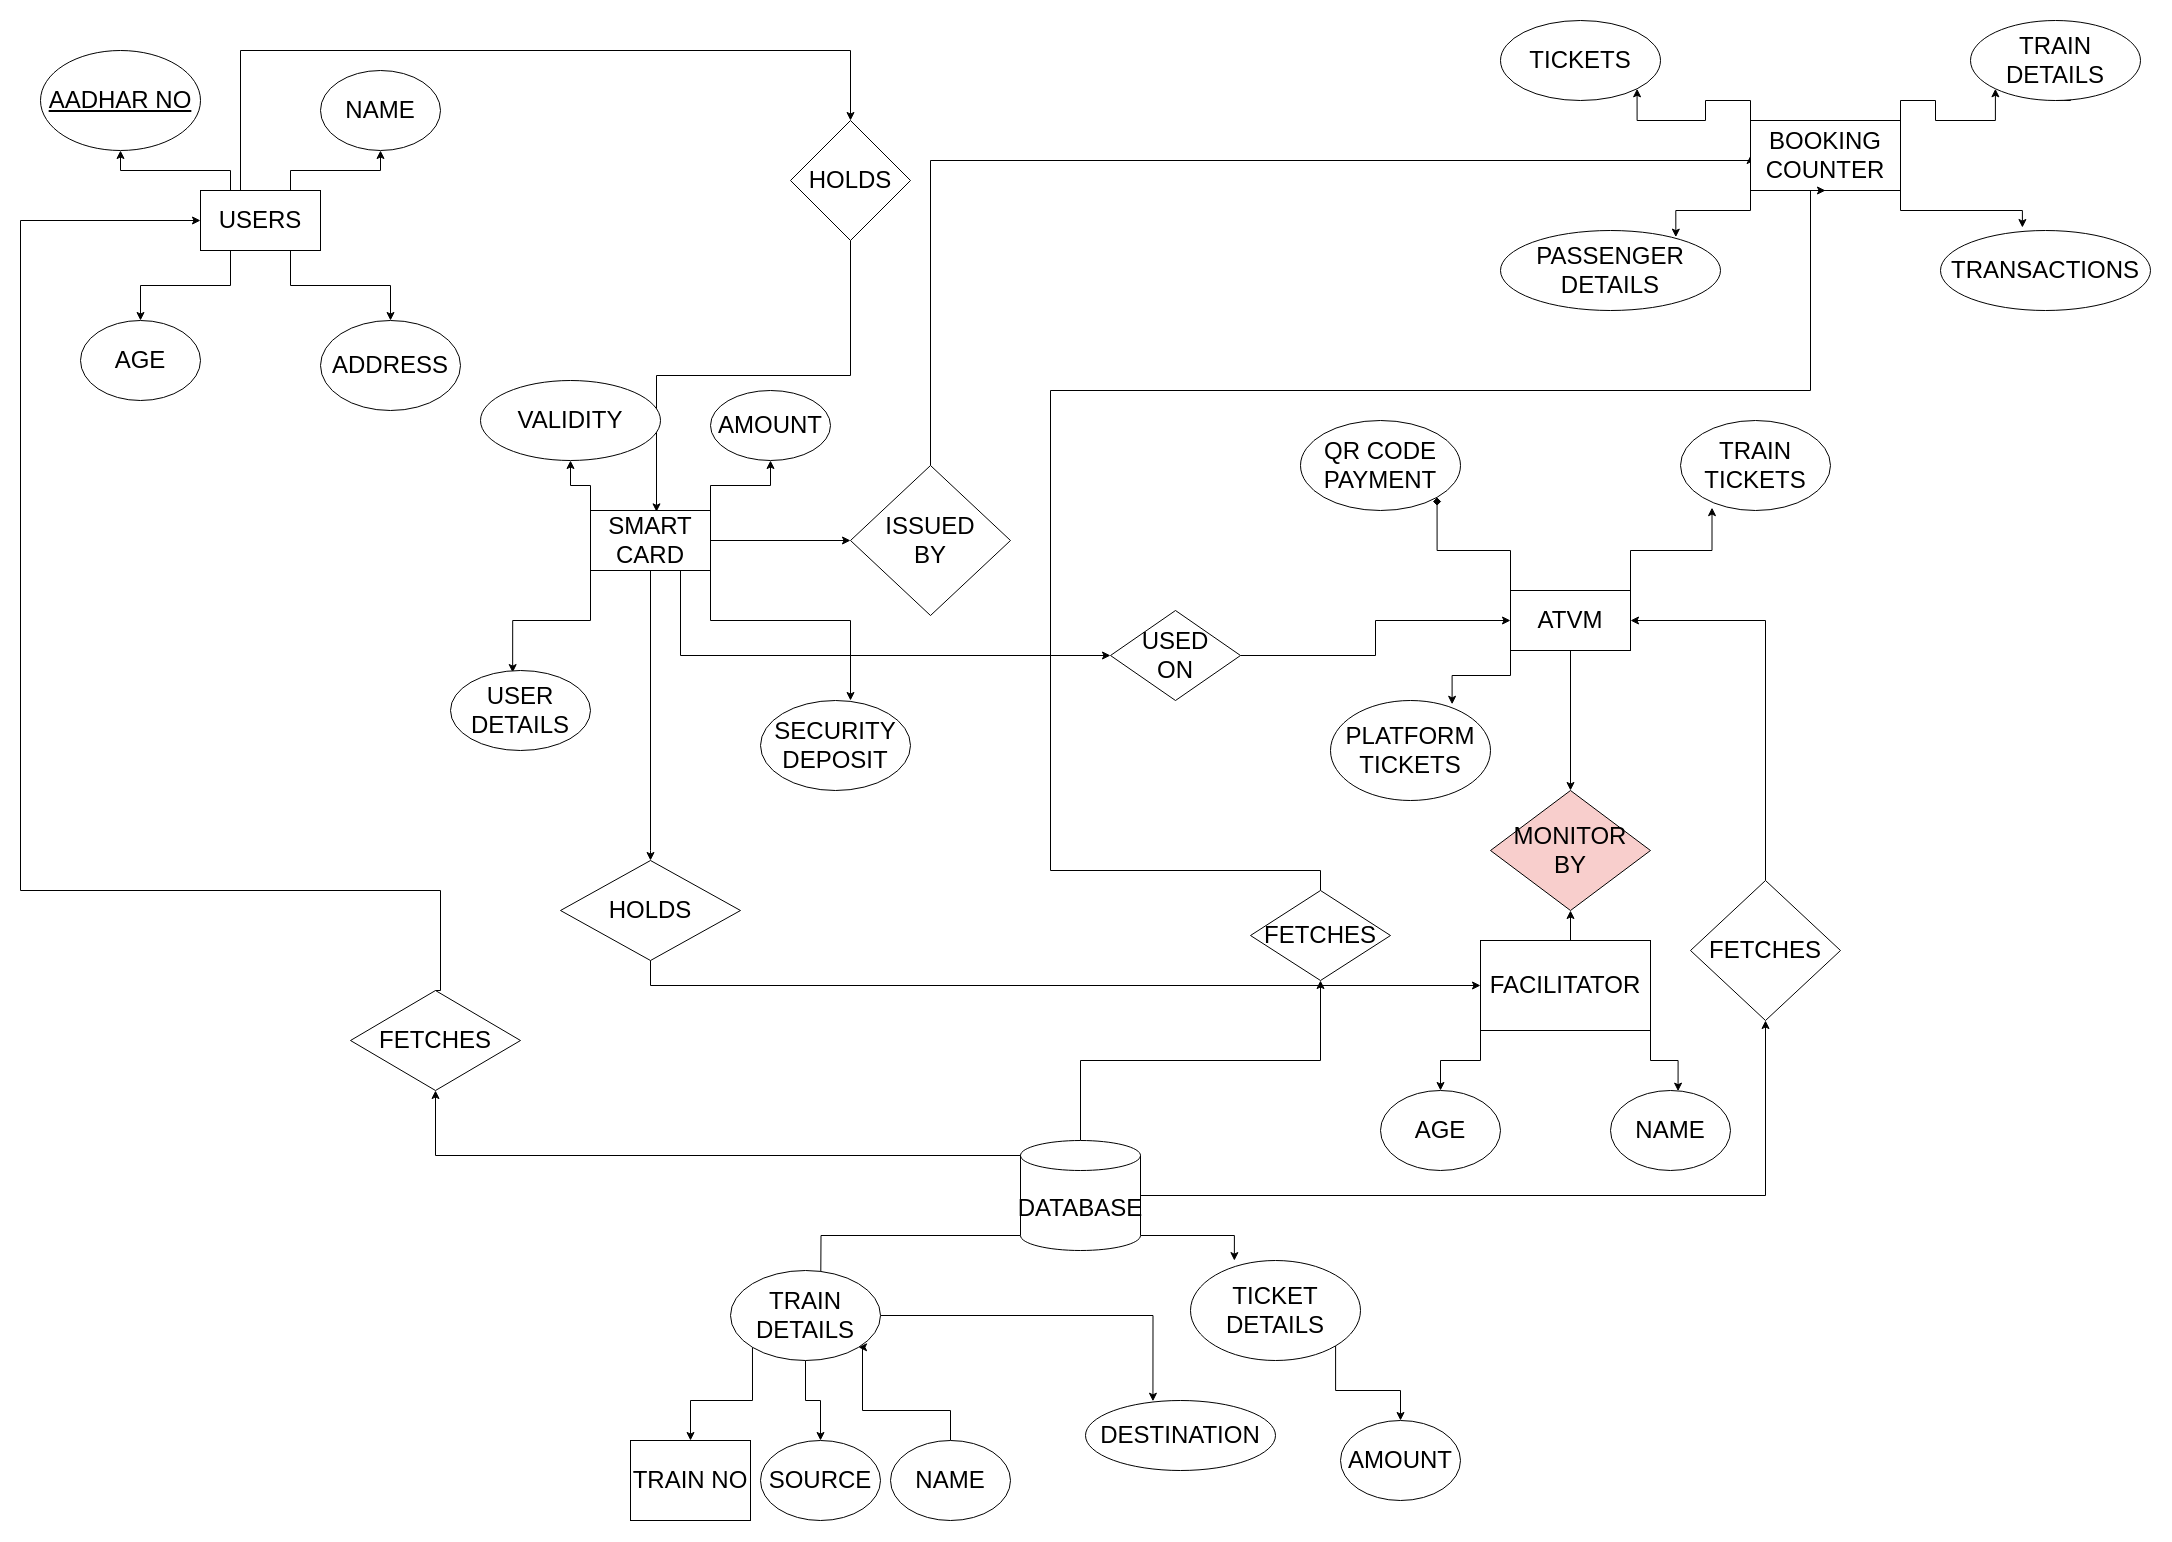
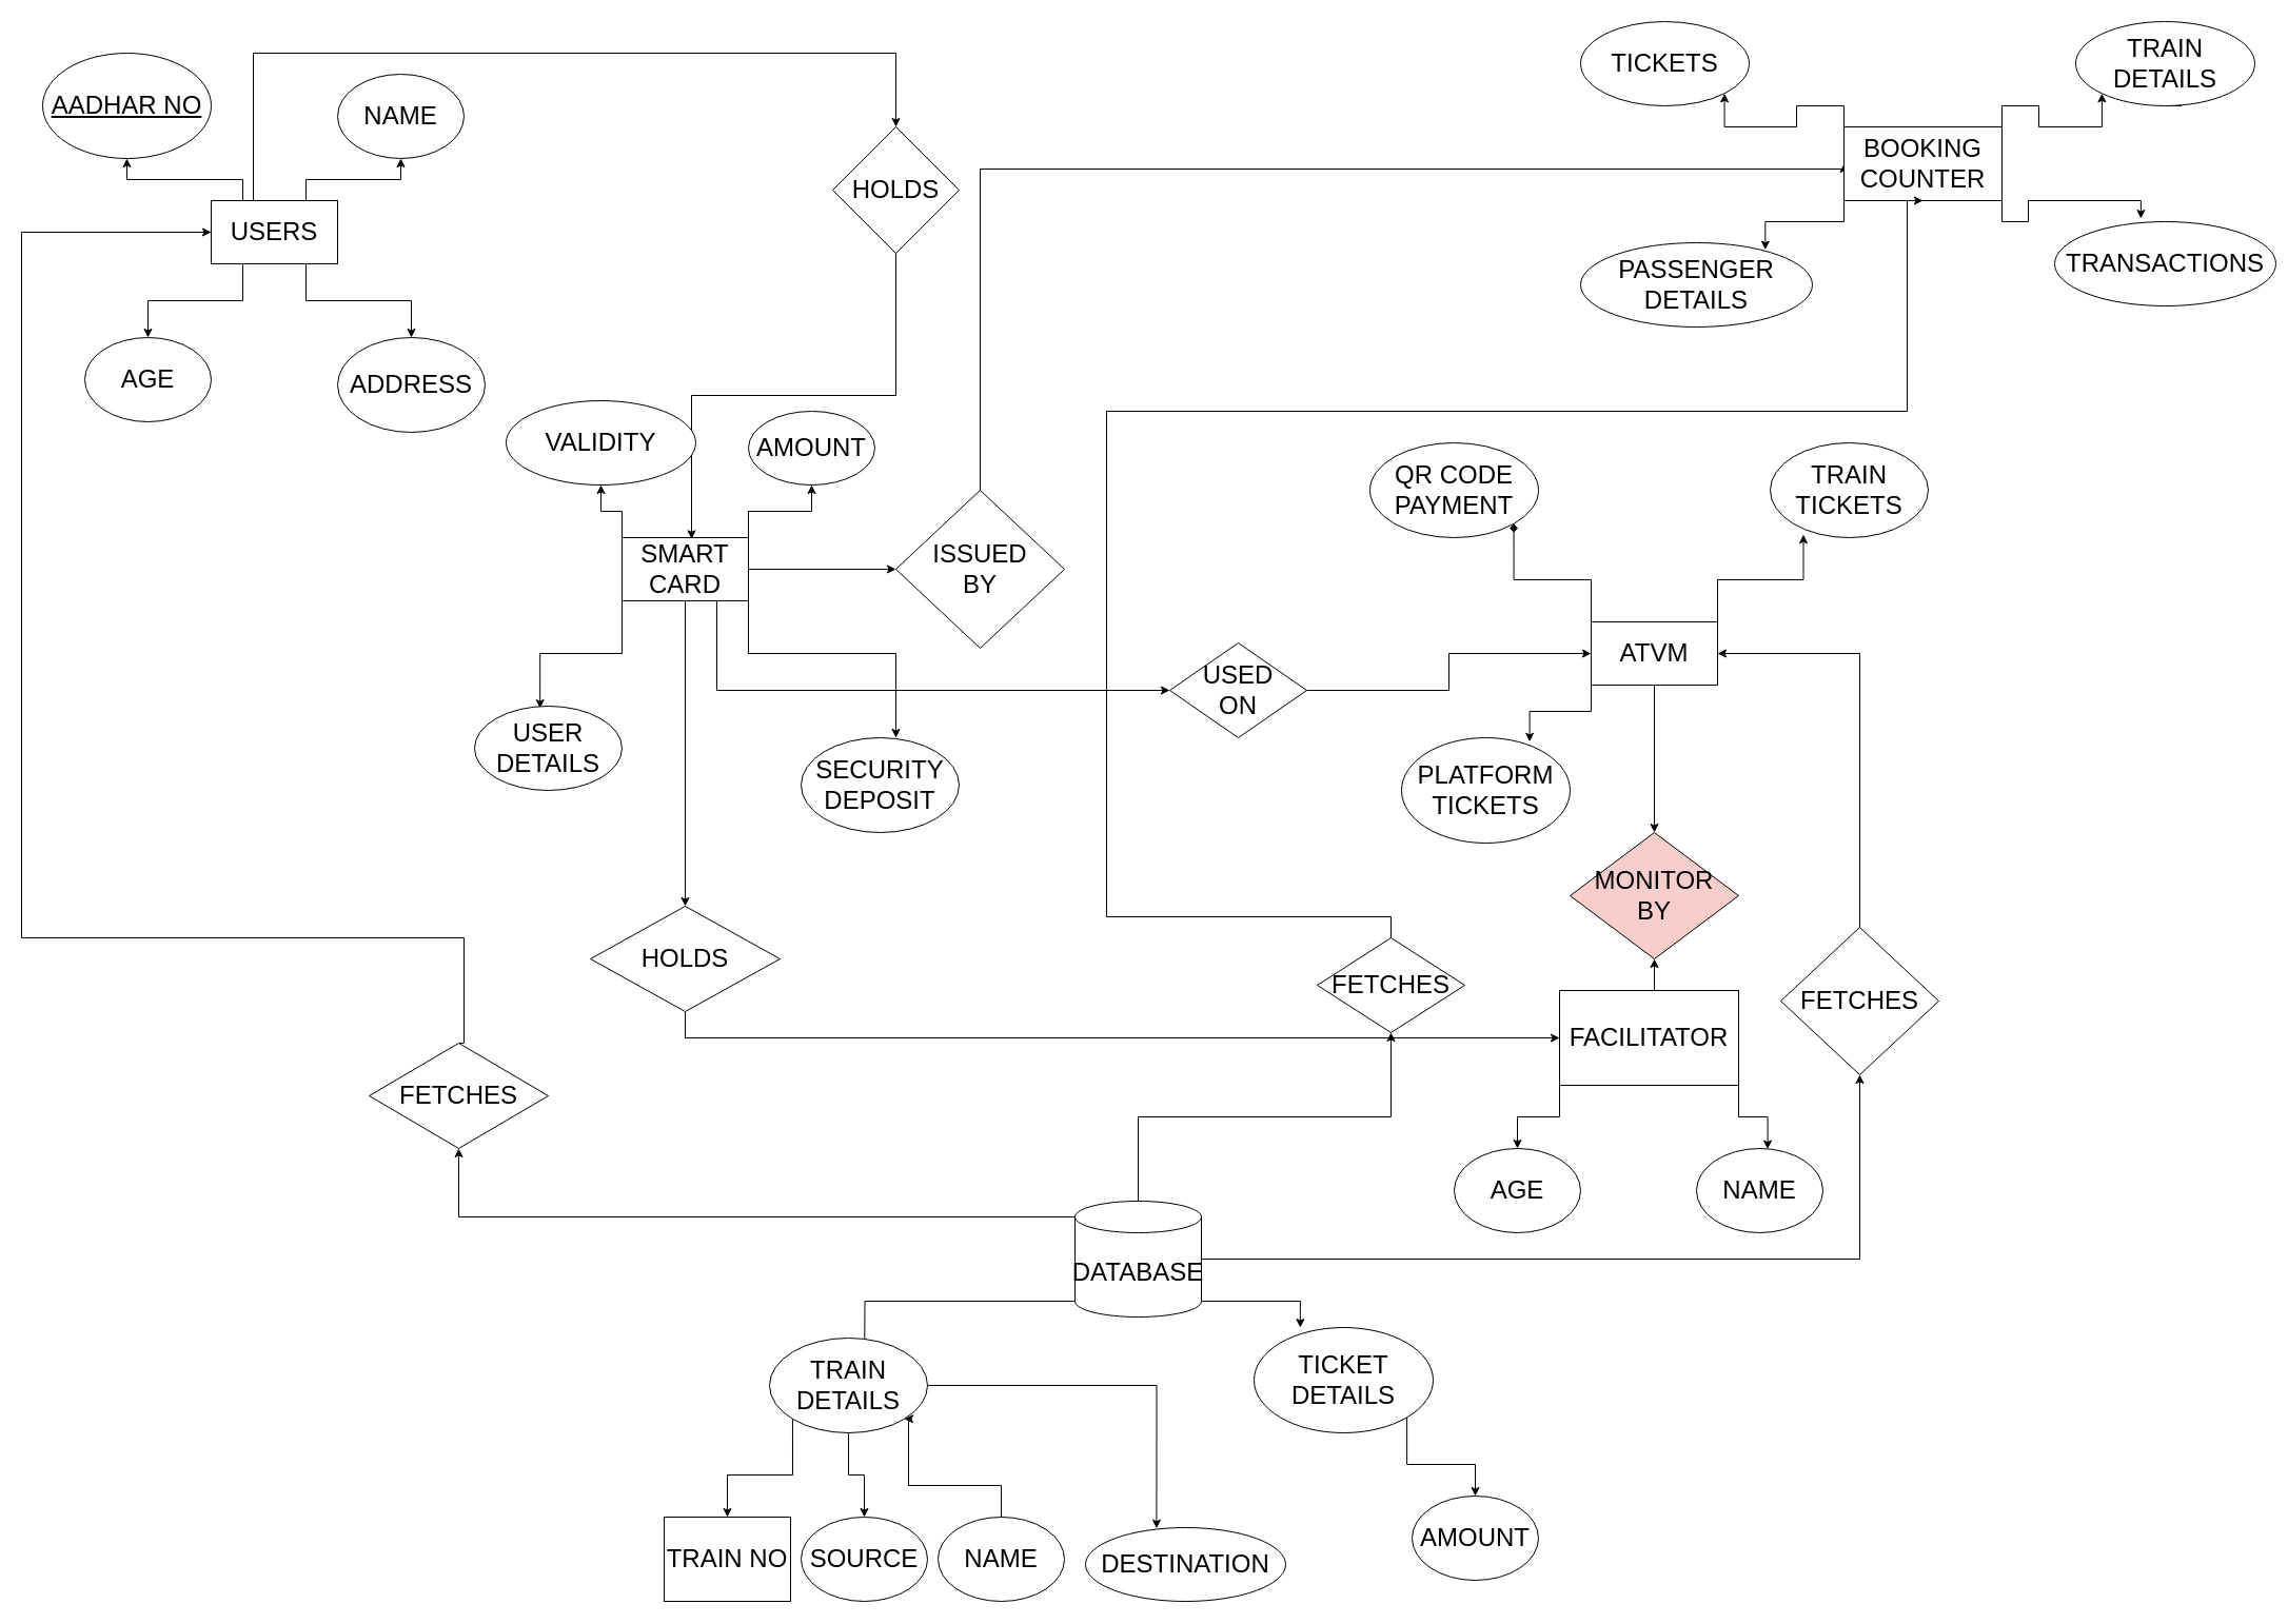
- <mxCell id="37" value="&lt;font style=&quot;font-size: 24px;&quot;&gt;TRANSACTIONS&lt;/font&gt;" style="ellipse;whiteSpace=wrap;html=1;" parent="1" vertex="1"><mxGeometry x="1940" y="230" width="210" height="80" as="geometry" /></mxCell>
+ <mxCell id="37" value="&lt;font style=&quot;font-size: 24px;&quot;&gt;TRANSACTIONS&lt;/font&gt;" style="ellipse;whiteSpace=wrap;html=1;" parent="1" vertex="1"><mxGeometry x="1950" y="210" width="210" height="80" as="geometry" /></mxCell>
- <mxCell id="74" value="&lt;font style=&quot;font-size: 24px;&quot;&gt;DESTINATION&lt;/font&gt;" style="ellipse;whiteSpace=wrap;html=1;" parent="1" vertex="1"><mxGeometry x="1085" y="1400" width="190" height="70" as="geometry" /></mxCell>
+ <mxCell id="74" value="&lt;font style=&quot;font-size: 24px;&quot;&gt;DESTINATION&lt;/font&gt;" style="ellipse;whiteSpace=wrap;html=1;" parent="1" vertex="1"><mxGeometry x="1030" y="1450" width="190" height="70" as="geometry" /></mxCell>
